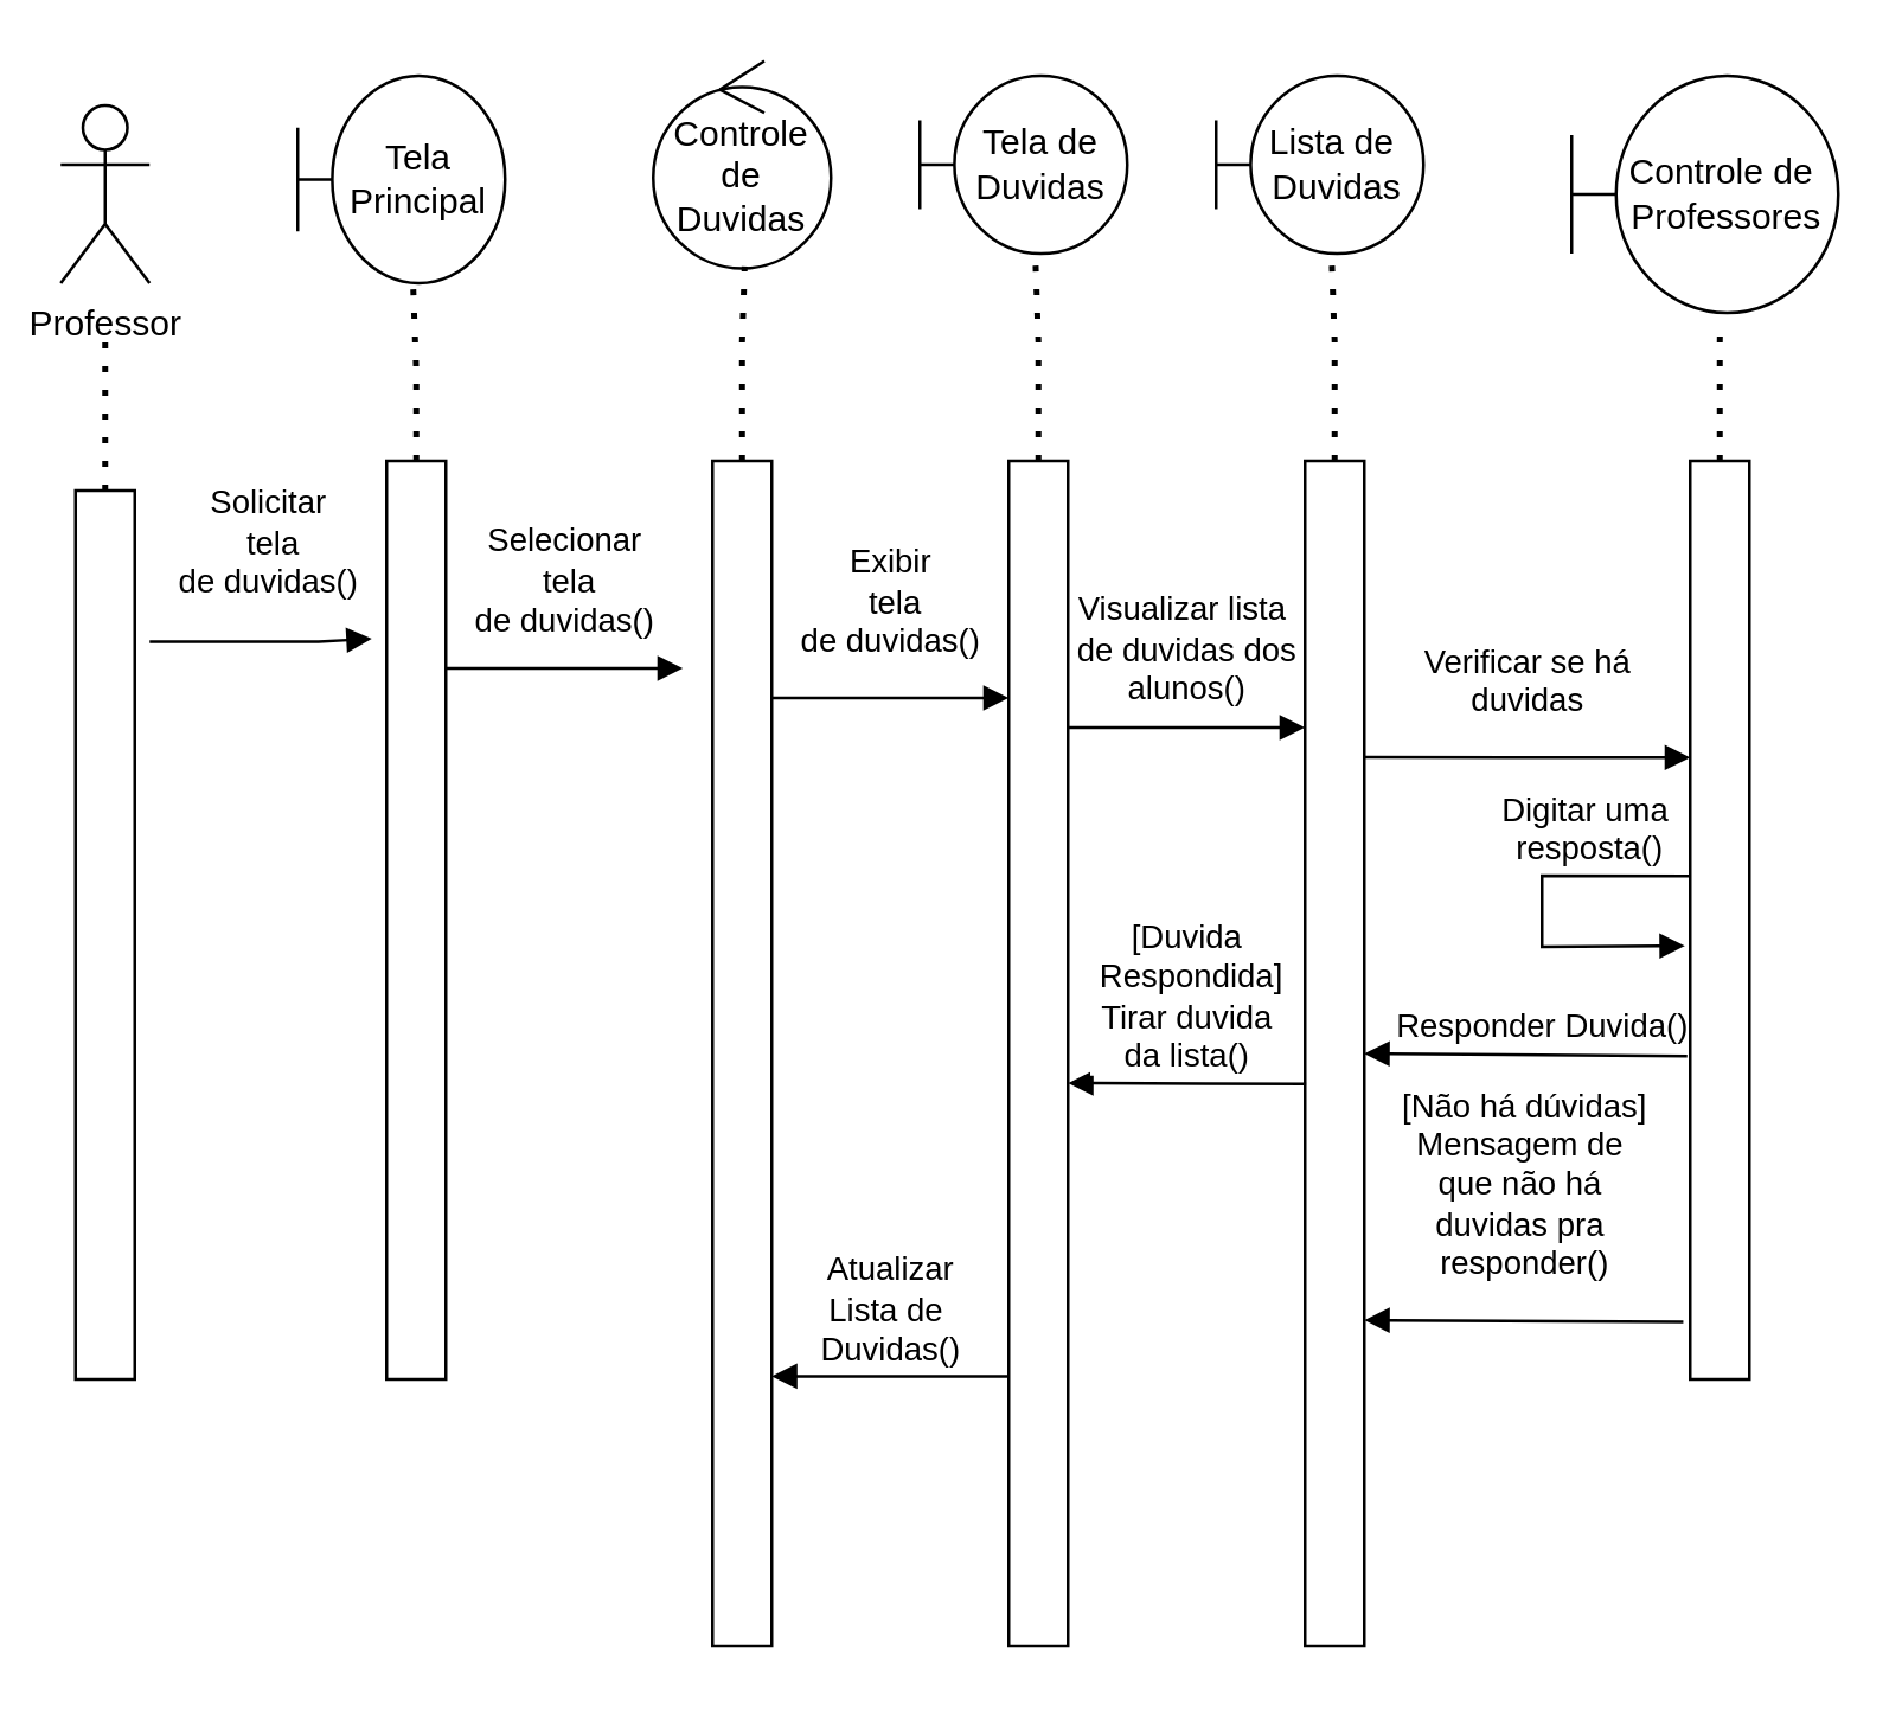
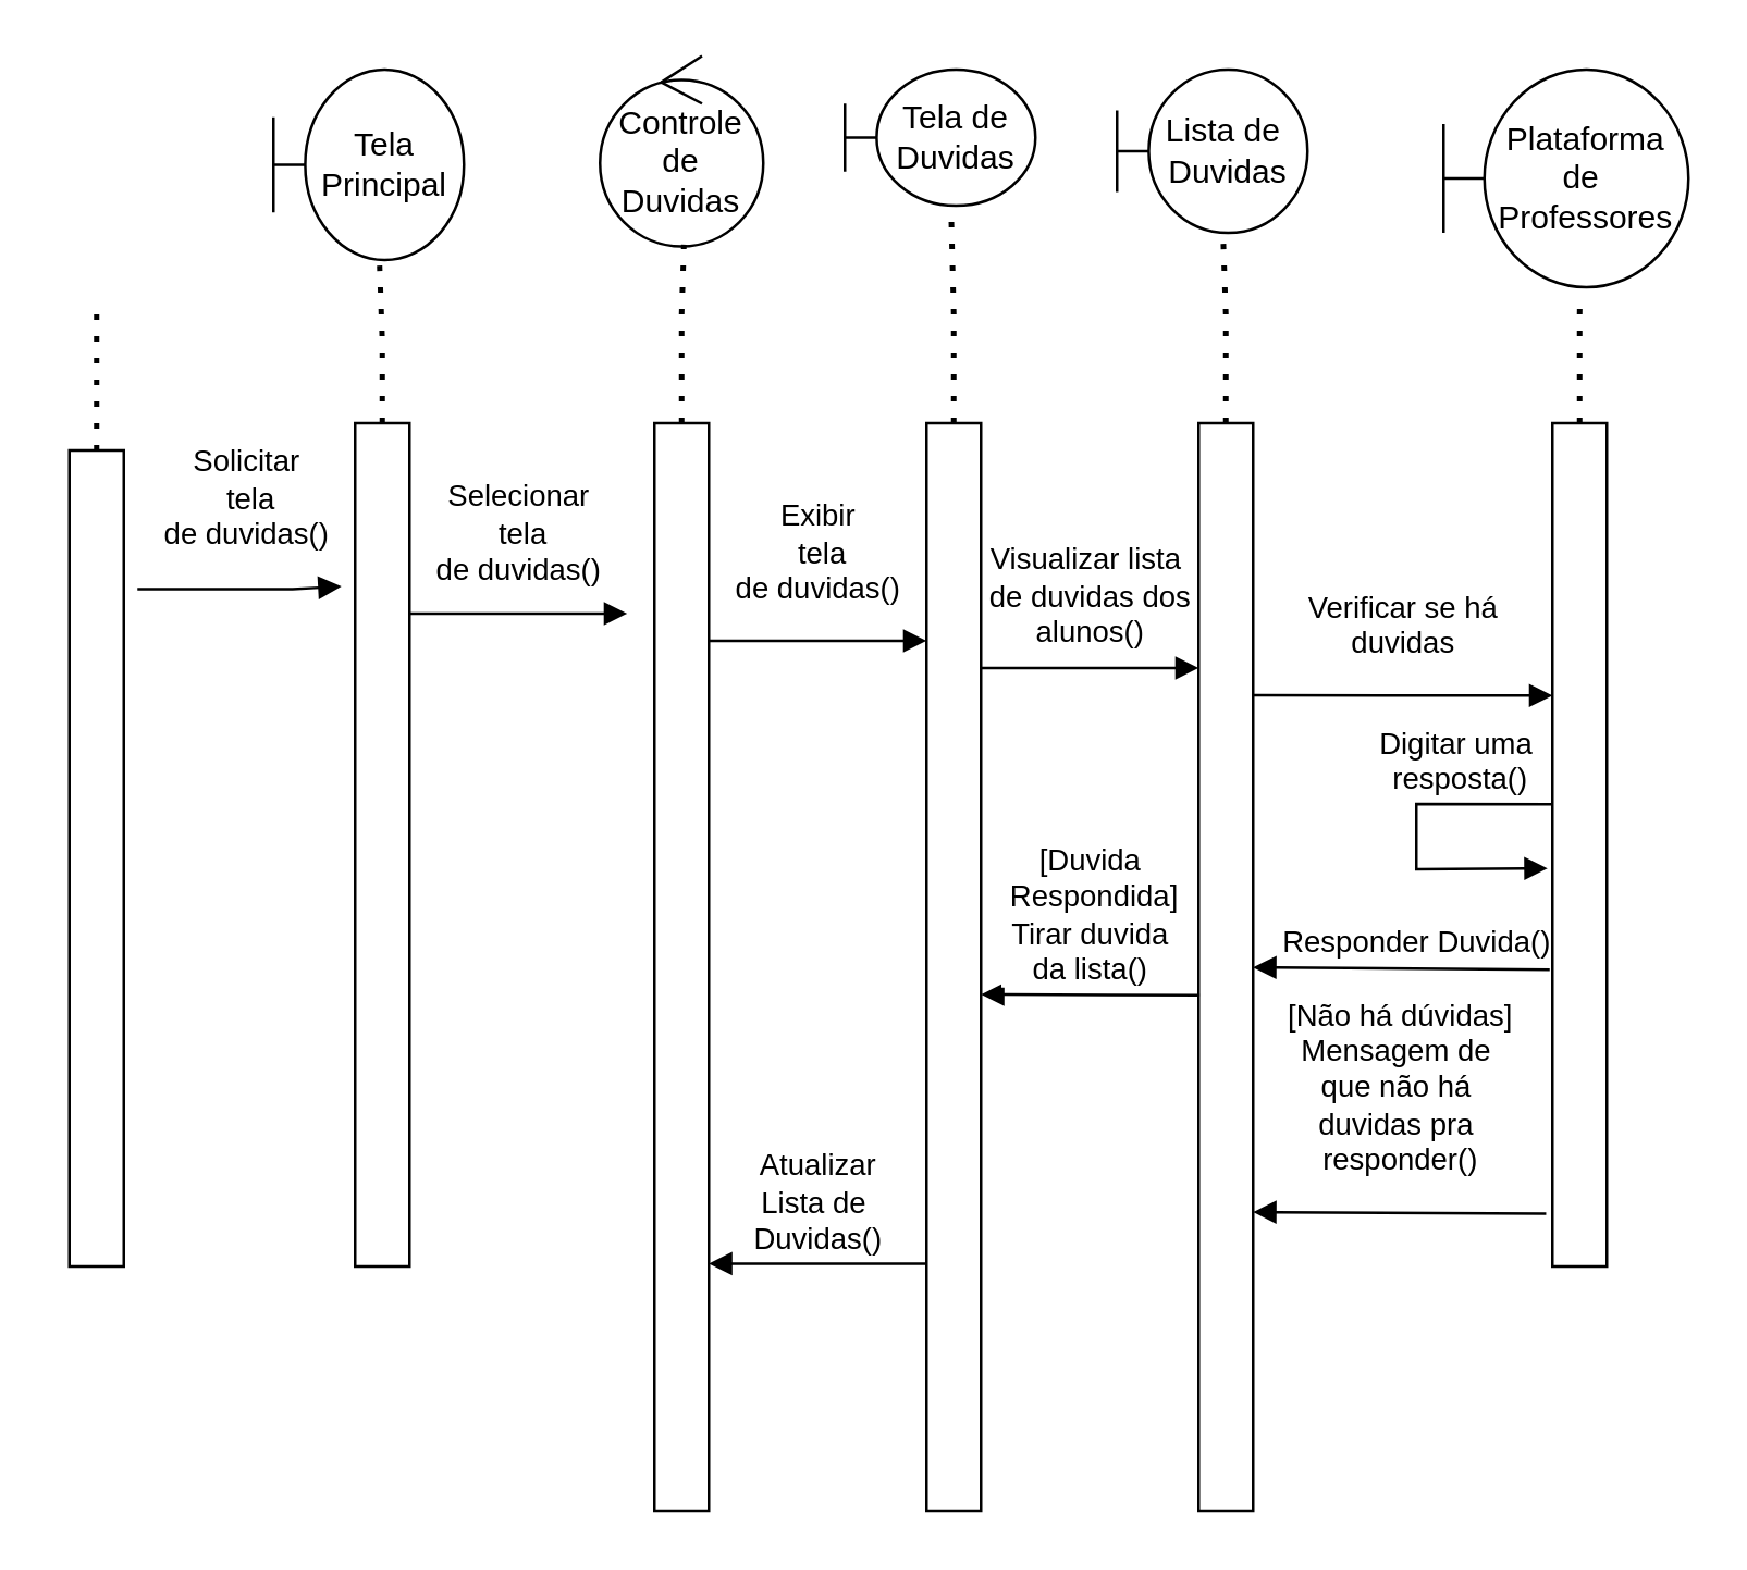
- <mxCell id="11" value="Tela de Duvidas" style="shape=umlBoundary;whiteSpace=wrap;html=1;" vertex="1" parent="1"><mxGeometry x="310" y="25" width="70" height="60" as="geometry" /></mxCell>
+ <mxCell id="11" value="Tela de Duvidas" style="shape=umlBoundary;whiteSpace=wrap;html=1;" vertex="1" parent="1"><mxGeometry x="310" y="25" width="70" height="50" as="geometry" /></mxCell>
- <mxCell id="2" value="Professor" style="shape=umlActor;verticalLabelPosition=bottom;verticalAlign=top;html=1;outlineConnect=0;" vertex="1" parent="1"><mxGeometry x="20" y="35" width="30" height="60" as="geometry" /></mxCell>
- <mxCell id="22" value="Controle de&amp;nbsp;&lt;div&gt;Professores&lt;/div&gt;" style="shape=umlBoundary;whiteSpace=wrap;html=1;" vertex="1" parent="1"><mxGeometry x="530" y="25" width="90" height="80" as="geometry" /></mxCell>
+ <mxCell id="22" value="Plataforma de&amp;nbsp;&lt;div&gt;Professores&lt;/div&gt;" style="shape=umlBoundary;whiteSpace=wrap;html=1;" vertex="1" parent="1"><mxGeometry x="530" y="25" width="90" height="80" as="geometry" /></mxCell>
